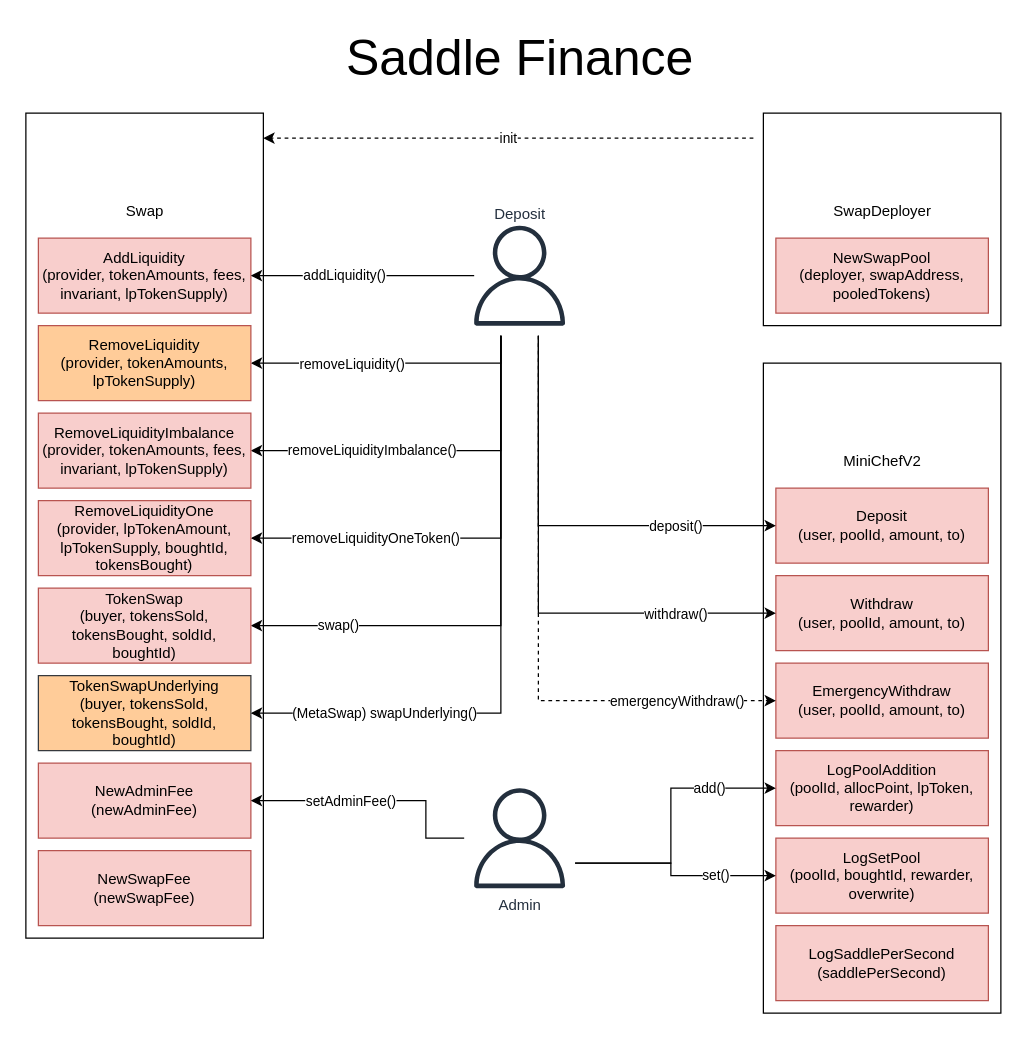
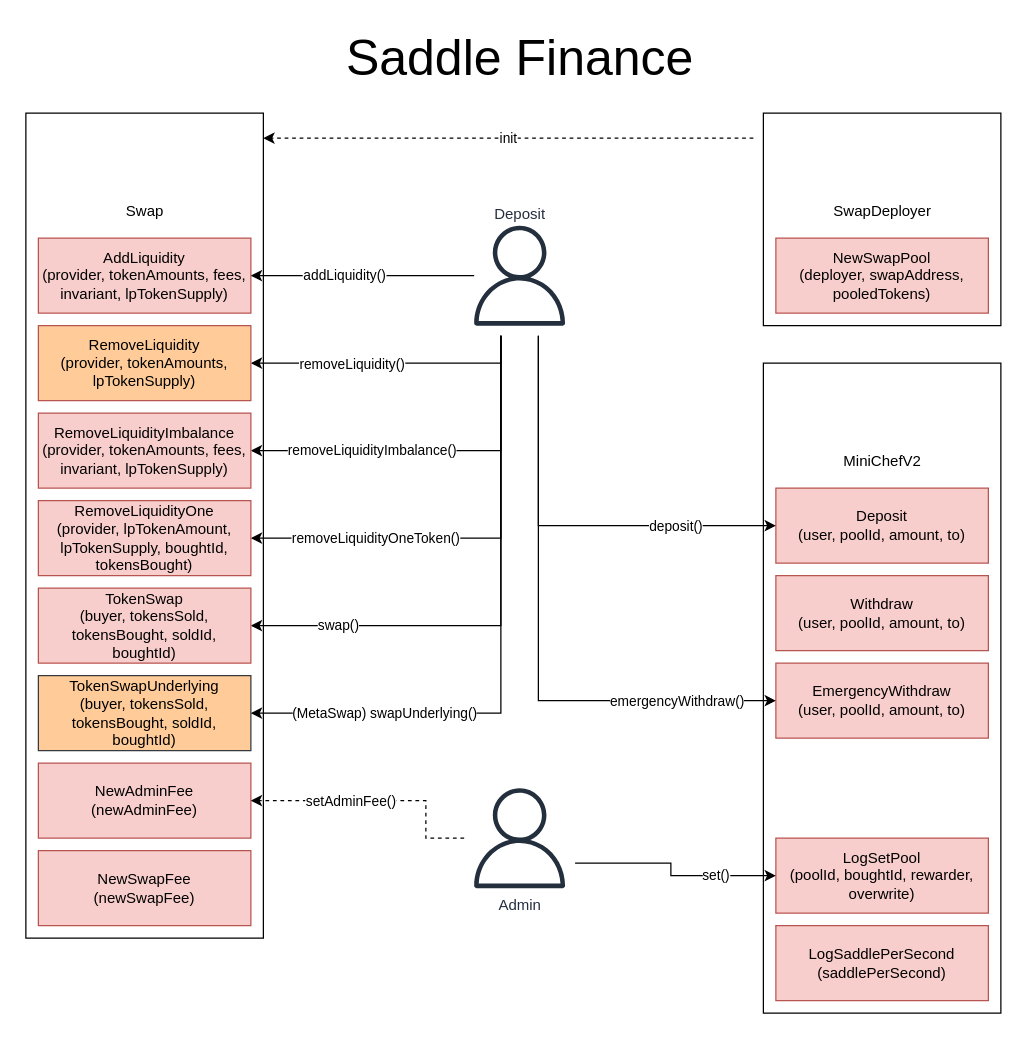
- <mxCell id="26" style="edgeStyle=orthogonalEdgeStyle;rounded=0;orthogonalLoop=1;jettySize=auto;html=1;entryX=0;entryY=0.5;entryDx=0;entryDy=0;endArrow=classic;endFill=1;sourcePerimeterSpacing=8;targetPerimeterSpacing=8;" edge="1" parent="1" source="30" target="5"><mxGeometry relative="1" as="geometry"><Array as="points"><mxPoint x="430" y="490" /></Array></mxGeometry></mxCell>
- <mxCell id="27" value="withdraw()" style="edgeLabel;html=1;align=center;verticalAlign=middle;resizable=0;points=[];" vertex="1" connectable="0" parent="26"><mxGeometry x="0.612" y="-2" relative="1" as="geometry"><mxPoint x="-1" y="-2" as="offset" /></mxGeometry></mxCell>
- <mxCell id="28" style="edgeStyle=orthogonalEdgeStyle;rounded=0;orthogonalLoop=1;jettySize=auto;html=1;entryX=0;entryY=0.5;entryDx=0;entryDy=0;endArrow=classic;endFill=1;sourcePerimeterSpacing=8;targetPerimeterSpacing=8;dashed=1;" edge="1" parent="1" source="30" target="6"><mxGeometry relative="1" as="geometry"><Array as="points"><mxPoint x="430" y="560" /></Array></mxGeometry></mxCell>
+ <mxCell id="28" style="edgeStyle=orthogonalEdgeStyle;rounded=0;orthogonalLoop=1;jettySize=auto;html=1;entryX=0;entryY=0.5;entryDx=0;entryDy=0;endArrow=classic;endFill=1;sourcePerimeterSpacing=8;targetPerimeterSpacing=8;" edge="1" parent="1" source="30" target="6"><mxGeometry relative="1" as="geometry"><Array as="points"><mxPoint x="430" y="560" /></Array></mxGeometry></mxCell>
- <mxCell id="34" value="add()" style="edgeStyle=orthogonalEdgeStyle;rounded=0;orthogonalLoop=1;jettySize=auto;html=1;endArrow=classic;endFill=1;sourcePerimeterSpacing=8;targetPerimeterSpacing=8;entryX=0;entryY=0.5;entryDx=0;entryDy=0;" edge="1" parent="1" source="36" target="7"><mxGeometry x="0.525" relative="1" as="geometry"><mxPoint x="690" y="610" as="targetPoint" /><Array as="points"><mxPoint x="536" y="690" /><mxPoint x="536" y="630" /></Array><mxPoint as="offset" /></mxGeometry></mxCell>
- <mxCell id="7" value="LogPoolAddition&lt;br&gt;(poolId, allocPoint, lpToken, rewarder)" style="rounded=0;whiteSpace=wrap;html=1;fillColor=#f8cecc;strokeColor=#b85450;" vertex="1" parent="1"><mxGeometry x="620" y="600" width="170" height="60" as="geometry" /></mxCell>
- <mxCell id="32" style="edgeStyle=orthogonalEdgeStyle;rounded=0;orthogonalLoop=1;jettySize=auto;html=1;entryX=1;entryY=0.5;entryDx=0;entryDy=0;endArrow=classic;endFill=1;sourcePerimeterSpacing=8;targetPerimeterSpacing=8;" edge="1" parent="1" source="36" target="17"><mxGeometry relative="1" as="geometry"><Array as="points"><mxPoint x="340" y="670" /><mxPoint x="340" y="640" /></Array></mxGeometry></mxCell>
+ <mxCell id="32" style="edgeStyle=orthogonalEdgeStyle;rounded=0;orthogonalLoop=1;jettySize=auto;html=1;entryX=1;entryY=0.5;entryDx=0;entryDy=0;endArrow=classic;endFill=1;sourcePerimeterSpacing=8;targetPerimeterSpacing=8;dashed=1;" edge="1" parent="1" source="36" target="17"><mxGeometry relative="1" as="geometry"><Array as="points"><mxPoint x="340" y="670" /><mxPoint x="340" y="640" /></Array></mxGeometry></mxCell>
